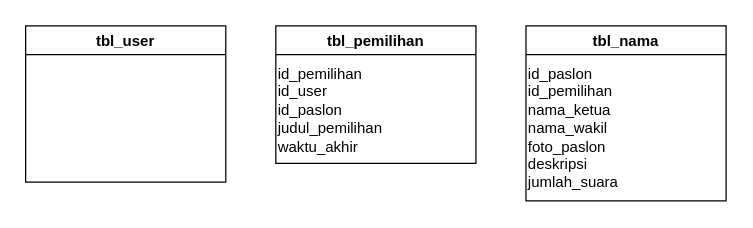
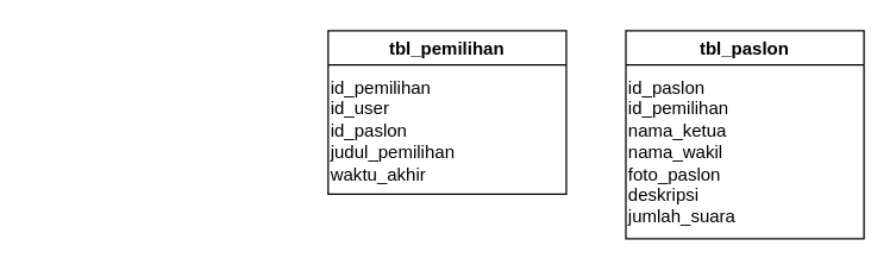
- <mxCell id="5" value="tbl_nama" style="swimlane;" vertex="1" parent="1"><mxGeometry x="420" y="20" width="160" height="140" as="geometry" /></mxCell>
+ <mxCell id="5" value="tbl_paslon" style="swimlane;" vertex="1" parent="1"><mxGeometry x="420" y="20" width="160" height="140" as="geometry" /></mxCell>
- <mxCell id="2" value="tbl_user" style="swimlane;" vertex="1" parent="1"><mxGeometry x="20" y="20" width="160" height="125" as="geometry" /></mxCell>
